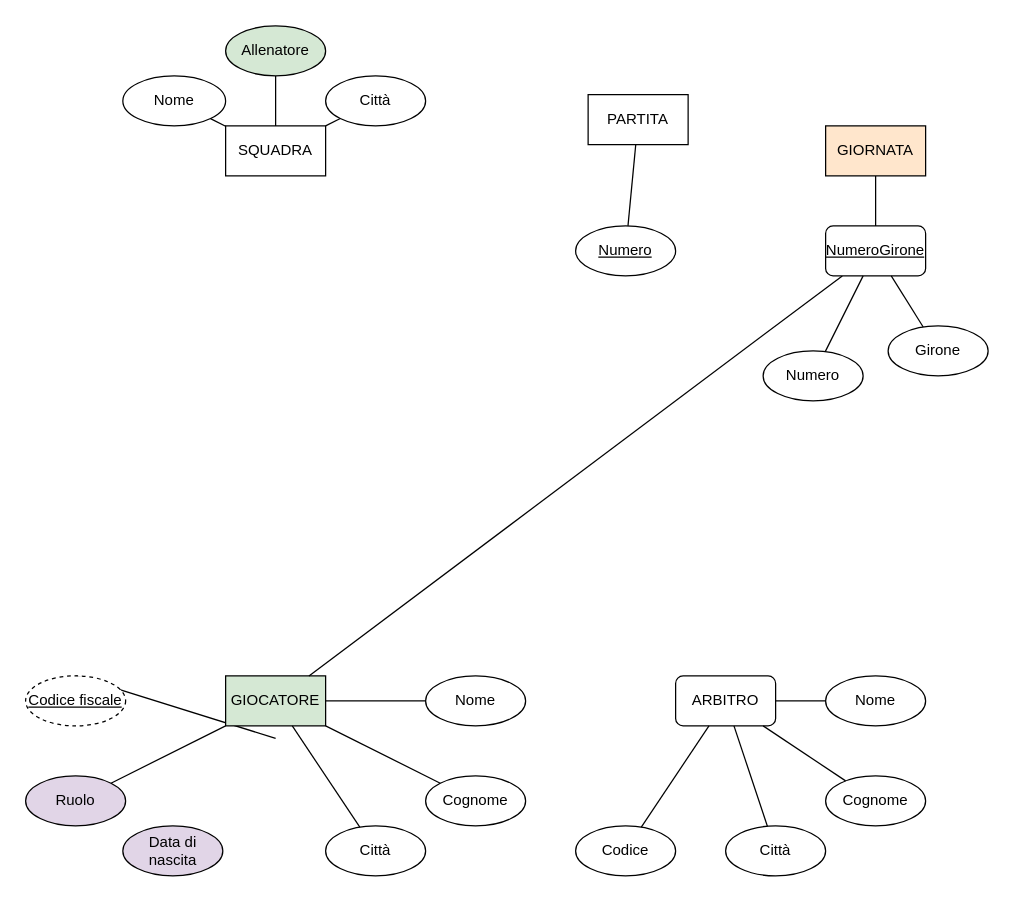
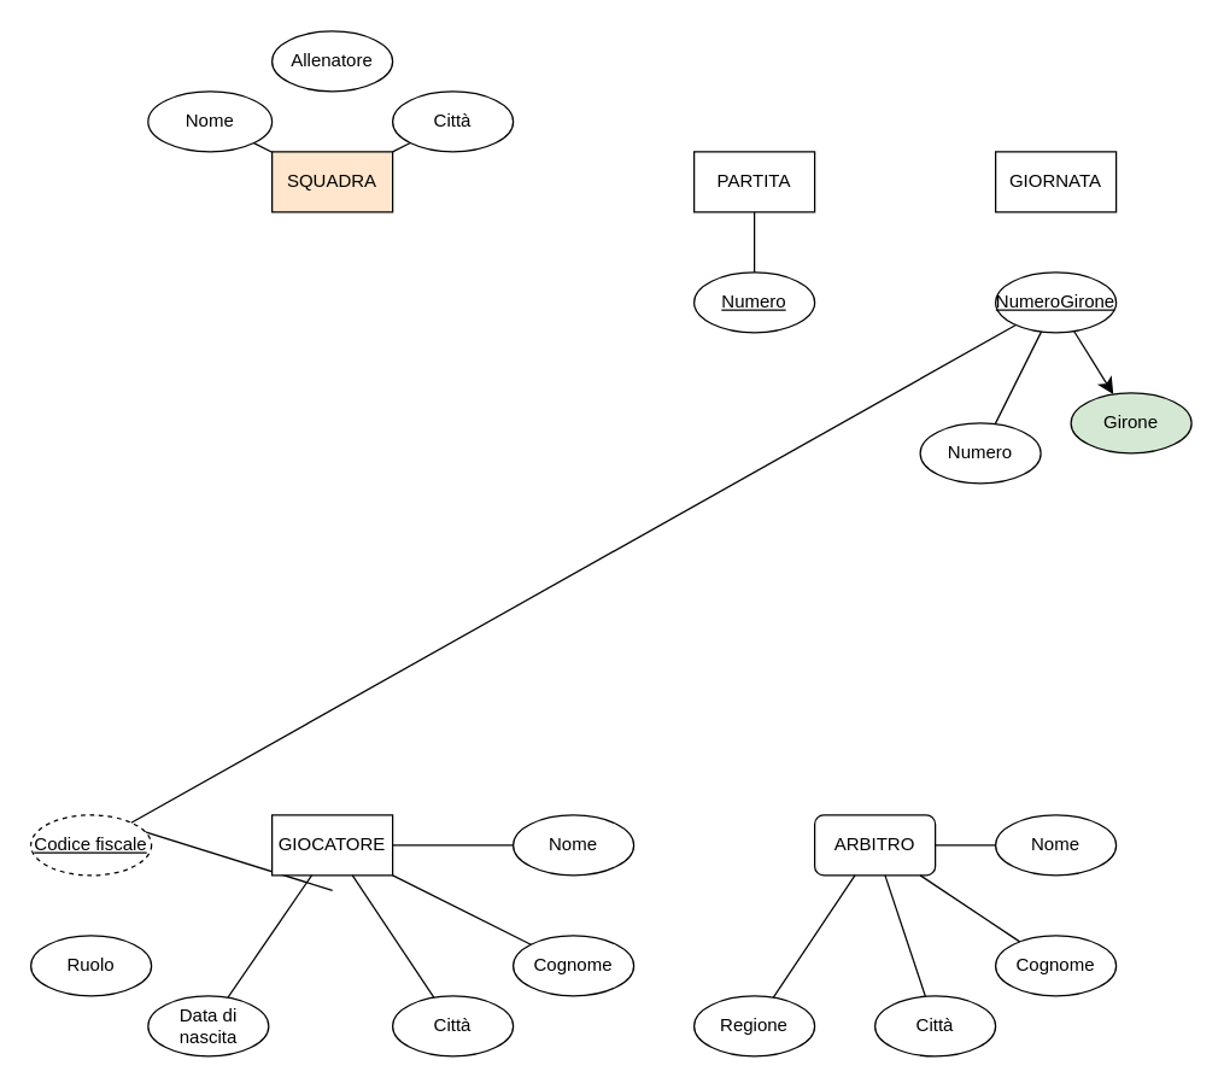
- <mxCell id="11" value="Allenatore" style="ellipse;whiteSpace=wrap;html=1;align=center;fillColor=#d5e8d4;" vertex="1" parent="1"><mxGeometry x="180" width="80" height="40" as="geometry" y="20" /></mxCell>
+ <mxCell id="11" value="Allenatore" style="ellipse;whiteSpace=wrap;html=1;align=center;" vertex="1" parent="1"><mxGeometry x="180" width="80" height="40" as="geometry" y="20" /></mxCell>
- <mxCell id="10" style="edgeStyle=none;curved=1;rounded=0;orthogonalLoop=1;jettySize=auto;html=1;fontSize=12;startSize=8;endSize=8;endArrow=none;startFill=0;" edge="1" parent="1" source="11" target="2"><mxGeometry relative="1" as="geometry"><Array as="points"><mxPoint x="220" y="80" /></Array></mxGeometry></mxCell>
- <mxCell id="5" value="PARTITA" style="whiteSpace=wrap;html=1;align=center;fontStyle=0" vertex="1" parent="1"><mxGeometry x="470" y="75" width="80" height="40" as="geometry" /></mxCell>
+ <mxCell id="5" value="PARTITA" style="whiteSpace=wrap;html=1;align=center;fontStyle=0" vertex="1" parent="1"><mxGeometry x="460" y="100" width="80" height="40" as="geometry" /></mxCell>
- <mxCell id="2" value="SQUADRA" style="whiteSpace=wrap;html=1;align=center;" vertex="1" parent="1"><mxGeometry x="180" y="100" width="80" height="40" as="geometry" /></mxCell>
+ <mxCell id="2" value="SQUADRA" style="whiteSpace=wrap;html=1;align=center;fillColor=#ffe6cc;" vertex="1" parent="1"><mxGeometry x="180" y="100" width="80" height="40" as="geometry" /></mxCell>
- <mxCell id="25" value="GIORNATA" style="whiteSpace=wrap;html=1;align=center;fontStyle=0;fillColor=#ffe6cc;" vertex="1" parent="1"><mxGeometry x="660" y="100" width="80" height="40" as="geometry" /></mxCell>
+ <mxCell id="25" value="GIORNATA" style="whiteSpace=wrap;html=1;align=center;fontStyle=0" vertex="1" parent="1"><mxGeometry x="660" y="100" width="80" height="40" as="geometry" /></mxCell>
- <mxCell id="29" value="" style="endArrow=none;html=1;rounded=0;fontSize=12;startSize=8;endSize=8;curved=1;" edge="1" parent="1" source="26" target="25"><mxGeometry relative="1" as="geometry"><mxPoint x="490" y="230" as="sourcePoint" /><mxPoint x="650" y="230" as="targetPoint" /></mxGeometry></mxCell>
+ <mxCell id="29" value="" style="endArrow=none;html=1;rounded=0;fontSize=12;startSize=8;endSize=8;curved=1;" edge="1" parent="1" source="26" target="12"><mxGeometry relative="1" as="geometry"><mxPoint x="490" y="230" as="sourcePoint" /><mxPoint x="650" y="230" as="targetPoint" /></mxGeometry></mxCell>
- <mxCell id="26" value="NumeroGirone" style="whiteSpace=wrap;html=1;align=center;fontStyle=4;rounded=1;" vertex="1" parent="1"><mxGeometry x="660" y="180" width="80" height="40" as="geometry" /></mxCell>
+ <mxCell id="26" value="NumeroGirone" style="ellipse;whiteSpace=wrap;html=1;align=center;fontStyle=4" vertex="1" parent="1"><mxGeometry x="660" y="180" width="80" height="40" as="geometry" /></mxCell>
- <mxCell id="31" value="" style="endArrow=none;html=1;rounded=0;fontSize=12;startSize=8;endSize=8;curved=1;" edge="1" parent="1" source="26" target="28"><mxGeometry relative="1" as="geometry"><mxPoint x="470" y="240" as="sourcePoint" /><mxPoint x="630" y="240" as="targetPoint" /></mxGeometry></mxCell>
+ <mxCell id="31" value="" style="endArrow=classic;html=1;rounded=0;fontSize=12;startSize=8;endSize=8;curved=1;" edge="1" parent="1" source="26" target="28"><mxGeometry relative="1" as="geometry"><mxPoint x="470" y="240" as="sourcePoint" /><mxPoint x="630" y="240" as="targetPoint" /></mxGeometry></mxCell>
- <mxCell id="28" value="Girone" style="ellipse;whiteSpace=wrap;html=1;align=center;fontStyle=0" vertex="1" parent="1"><mxGeometry x="710" y="260" width="80" height="40" as="geometry" /></mxCell>
+ <mxCell id="28" value="Girone" style="ellipse;whiteSpace=wrap;html=1;align=center;fontStyle=0;fillColor=#d5e8d4;" vertex="1" parent="1"><mxGeometry x="710" y="260" width="80" height="40" as="geometry" /></mxCell>
- <mxCell id="22" value="" style="endArrow=none;html=1;rounded=0;fontSize=12;startSize=8;endSize=8;curved=1;" edge="1" parent="1" source="4" target="26"><mxGeometry relative="1" as="geometry"><mxPoint x="190" y="710" as="sourcePoint" /><mxPoint x="350" y="710" as="targetPoint" /></mxGeometry></mxCell>
+ <mxCell id="22" value="" style="endArrow=none;html=1;rounded=0;fontSize=12;startSize=8;endSize=8;curved=1;" edge="1" parent="1" source="4" target="17"><mxGeometry relative="1" as="geometry"><mxPoint x="190" y="710" as="sourcePoint" /><mxPoint x="350" y="710" as="targetPoint" /></mxGeometry></mxCell>
- <mxCell id="4" value="GIOCATORE" style="whiteSpace=wrap;html=1;align=center;fillColor=#d5e8d4;" vertex="1" parent="1"><mxGeometry x="180" y="540" width="80" height="40" as="geometry" /></mxCell>
+ <mxCell id="4" value="GIOCATORE" style="whiteSpace=wrap;html=1;align=center;" vertex="1" parent="1"><mxGeometry x="180" y="540" width="80" height="40" as="geometry" /></mxCell>
- <mxCell id="20" value="" style="endArrow=none;html=1;rounded=0;fontSize=12;startSize=8;endSize=8;curved=1;" edge="1" parent="1" source="4" target="15"><mxGeometry relative="1" as="geometry"><mxPoint x="210" y="710" as="sourcePoint" /><mxPoint x="370" y="710" as="targetPoint" /></mxGeometry></mxCell>
- <mxCell id="15" value="Ruolo" style="ellipse;whiteSpace=wrap;html=1;align=center;fontStyle=0;fillColor=#e1d5e7;" vertex="1" parent="1"><mxGeometry x="20" y="620" width="80" height="40" as="geometry" /></mxCell>
+ <mxCell id="15" value="Ruolo" style="ellipse;whiteSpace=wrap;html=1;align=center;fontStyle=0" vertex="1" parent="1"><mxGeometry x="20" y="620" width="80" height="40" as="geometry" /></mxCell>
- <mxCell id="17" value="Data di nascita" style="ellipse;whiteSpace=wrap;html=1;align=center;fontStyle=0;fillColor=#e1d5e7;" vertex="1" parent="1"><mxGeometry x="97.76" y="660" width="80" height="40" as="geometry" /></mxCell>
+ <mxCell id="17" value="Data di nascita" style="ellipse;whiteSpace=wrap;html=1;align=center;fontStyle=0" vertex="1" parent="1"><mxGeometry x="97.76" y="660" width="80" height="40" as="geometry" /></mxCell>
- <mxCell id="36" value="Codice" style="ellipse;whiteSpace=wrap;html=1;align=center;fontStyle=0" vertex="1" parent="1"><mxGeometry x="460" y="660" width="80" height="40" as="geometry" /></mxCell>
+ <mxCell id="36" value="Regione" style="ellipse;whiteSpace=wrap;html=1;align=center;fontStyle=0" vertex="1" parent="1"><mxGeometry x="460" y="660" width="80" height="40" as="geometry" /></mxCell>
